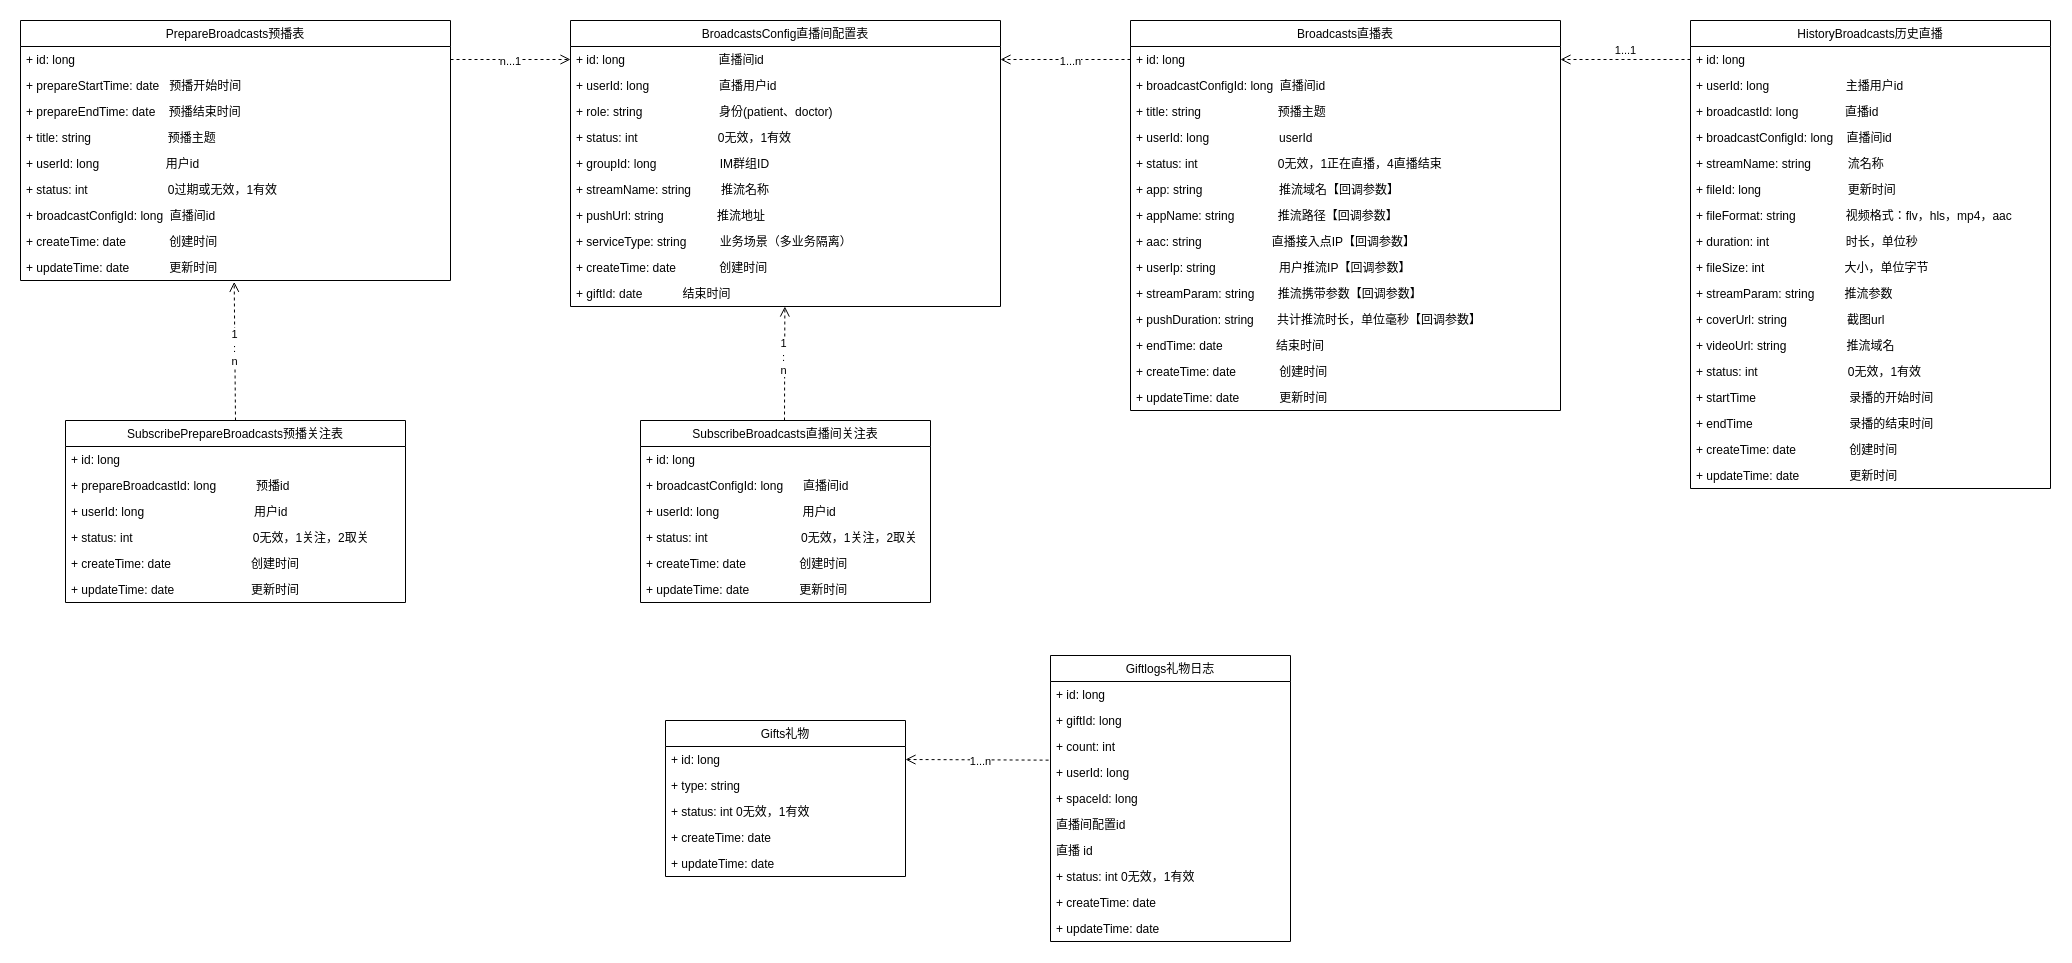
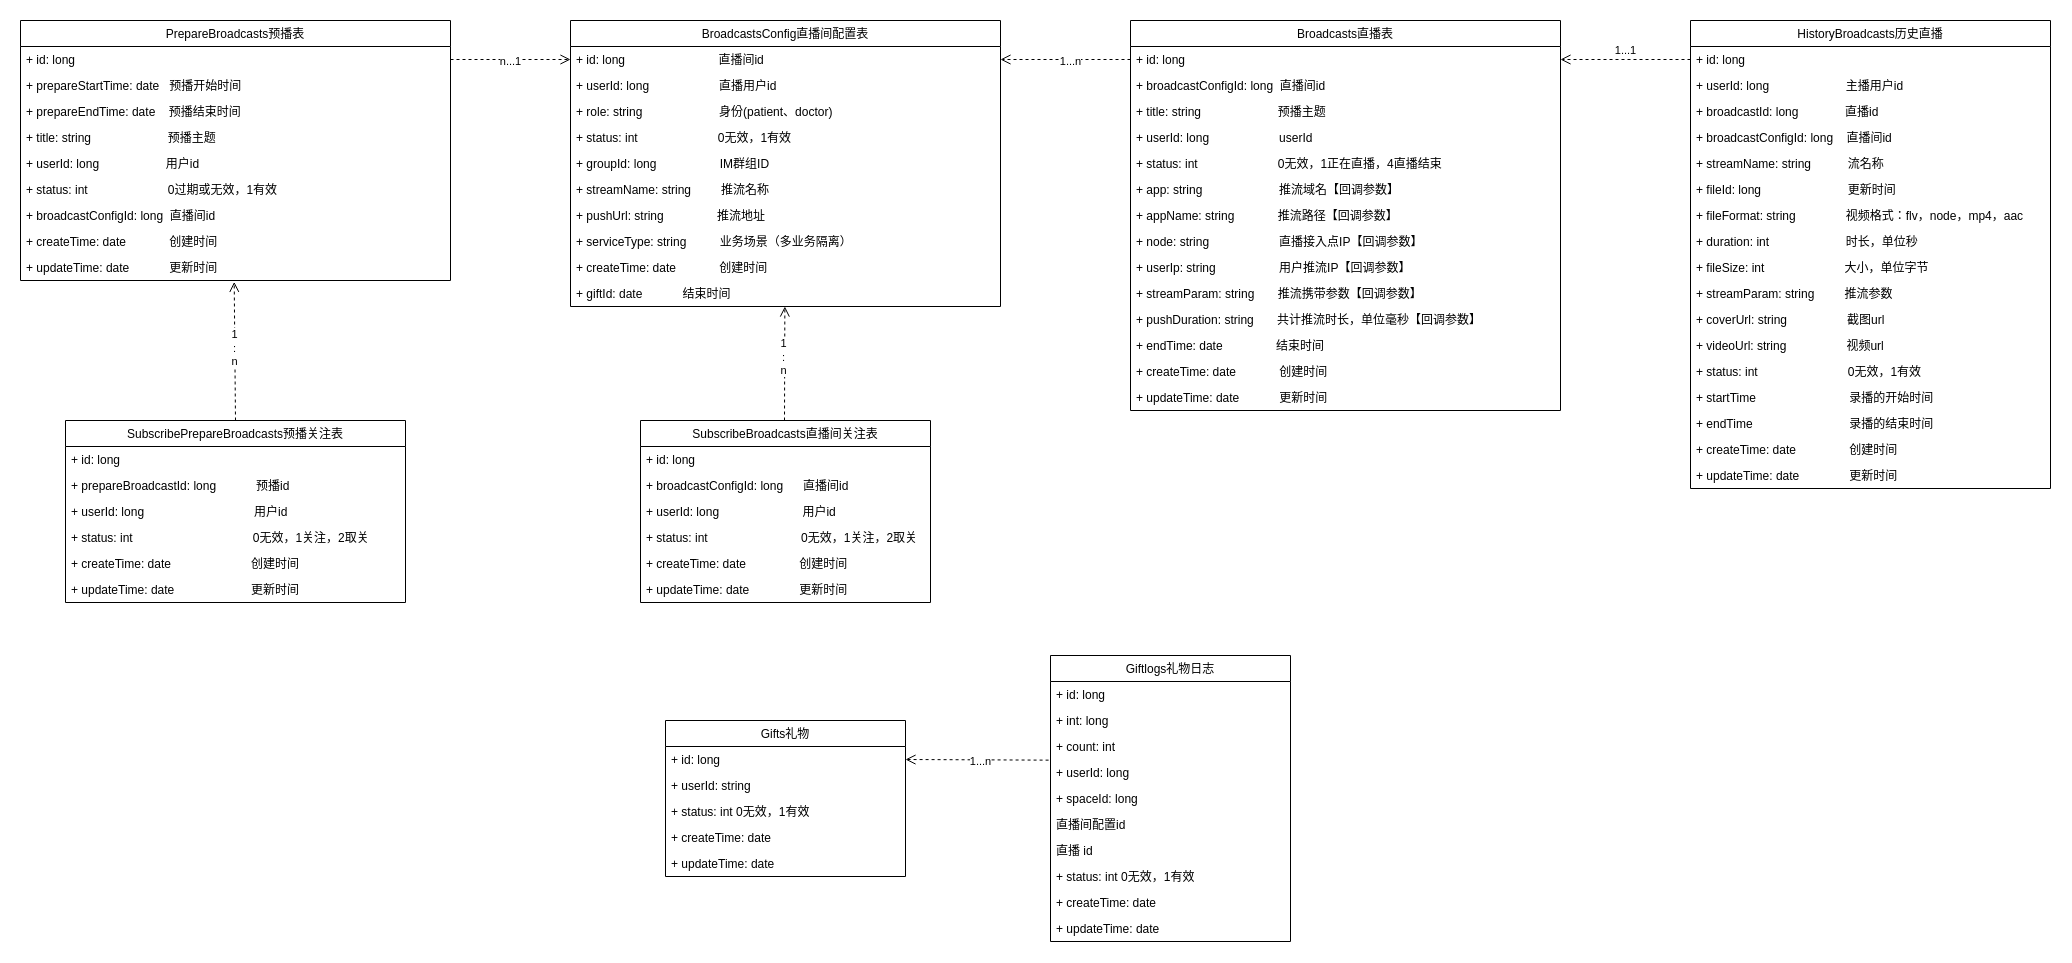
- <mxCell id="47" value="+ fileFormat: string               视频格式：flv，hls，mp4，aac" style="text;strokeColor=none;fillColor=none;align=left;verticalAlign=top;spacingLeft=4;spacingRight=4;overflow=hidden;rotatable=0;points=[[0,0.5],[1,0.5]];portConstraint=eastwest;" vertex="1" parent="40"><mxGeometry y="182" width="360" height="26" as="geometry" /></mxCell>
+ <mxCell id="47" value="+ fileFormat: string               视频格式：flv，node，mp4，aac" style="text;strokeColor=none;fillColor=none;align=left;verticalAlign=top;spacingLeft=4;spacingRight=4;overflow=hidden;rotatable=0;points=[[0,0.5],[1,0.5]];portConstraint=eastwest;" vertex="1" parent="40"><mxGeometry y="182" width="360" height="26" as="geometry" /></mxCell>
- <mxCell id="32" value="+ aac: string                     直播接入点IP【回调参数】" style="text;strokeColor=none;fillColor=none;align=left;verticalAlign=top;spacingLeft=4;spacingRight=4;overflow=hidden;rotatable=0;points=[[0,0.5],[1,0.5]];portConstraint=eastwest;" vertex="1" parent="24"><mxGeometry y="208" width="430" height="26" as="geometry" /></mxCell>
+ <mxCell id="32" value="+ node: string                     直播接入点IP【回调参数】" style="text;strokeColor=none;fillColor=none;align=left;verticalAlign=top;spacingLeft=4;spacingRight=4;overflow=hidden;rotatable=0;points=[[0,0.5],[1,0.5]];portConstraint=eastwest;" vertex="1" parent="24"><mxGeometry y="208" width="430" height="26" as="geometry" /></mxCell>
- <mxCell id="52" value="+ videoUrl: string                  推流域名" style="text;strokeColor=none;fillColor=none;align=left;verticalAlign=top;spacingLeft=4;spacingRight=4;overflow=hidden;rotatable=0;points=[[0,0.5],[1,0.5]];portConstraint=eastwest;" vertex="1" parent="40"><mxGeometry y="312" width="360" height="26" as="geometry" /></mxCell>
+ <mxCell id="52" value="+ videoUrl: string                  视频url" style="text;strokeColor=none;fillColor=none;align=left;verticalAlign=top;spacingLeft=4;spacingRight=4;overflow=hidden;rotatable=0;points=[[0,0.5],[1,0.5]];portConstraint=eastwest;" vertex="1" parent="40"><mxGeometry y="312" width="360" height="26" as="geometry" /></mxCell>
- <mxCell id="81" value="+ giftId: long" style="text;strokeColor=none;fillColor=none;align=left;verticalAlign=top;spacingLeft=4;spacingRight=4;overflow=hidden;rotatable=0;points=[[0,0.5],[1,0.5]];portConstraint=eastwest;" vertex="1" parent="79"><mxGeometry y="52" width="240" height="26" as="geometry" /></mxCell>
+ <mxCell id="81" value="+ int: long" style="text;strokeColor=none;fillColor=none;align=left;verticalAlign=top;spacingLeft=4;spacingRight=4;overflow=hidden;rotatable=0;points=[[0,0.5],[1,0.5]];portConstraint=eastwest;" vertex="1" parent="79"><mxGeometry y="52" width="240" height="26" as="geometry" /></mxCell>
- <mxCell id="75" value="+ type: string" style="text;strokeColor=none;fillColor=none;align=left;verticalAlign=top;spacingLeft=4;spacingRight=4;overflow=hidden;rotatable=0;points=[[0,0.5],[1,0.5]];portConstraint=eastwest;" vertex="1" parent="73"><mxGeometry y="52" width="240" height="26" as="geometry" /></mxCell>
+ <mxCell id="75" value="+ userId: string" style="text;strokeColor=none;fillColor=none;align=left;verticalAlign=top;spacingLeft=4;spacingRight=4;overflow=hidden;rotatable=0;points=[[0,0.5],[1,0.5]];portConstraint=eastwest;" vertex="1" parent="73"><mxGeometry y="52" width="240" height="26" as="geometry" /></mxCell>
